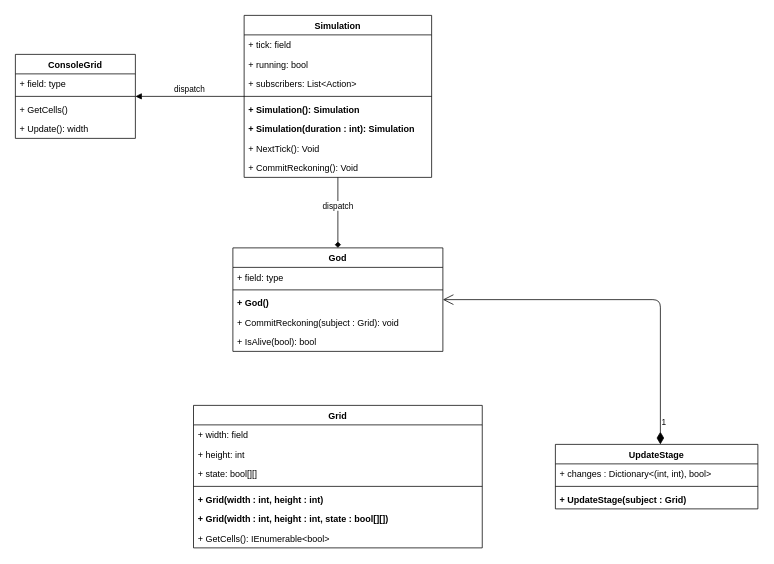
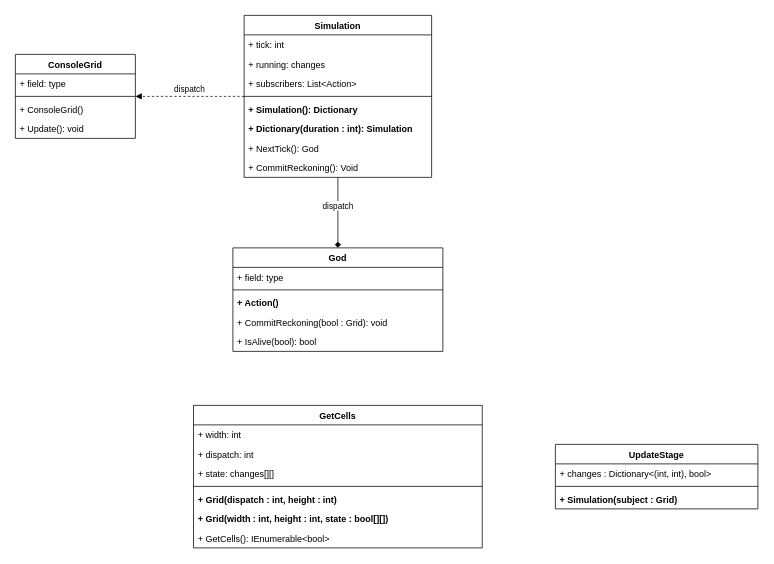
- <mxCell id="23" value="+ tick: field" style="text;strokeColor=none;fillColor=none;align=left;verticalAlign=top;spacingLeft=4;spacingRight=4;overflow=hidden;rotatable=0;points=[[0,0.5],[1,0.5]];portConstraint=eastwest;" parent="22" vertex="1"><mxGeometry y="26" width="250" height="26" as="geometry" /></mxCell>
+ <mxCell id="23" value="+ tick: int" style="text;strokeColor=none;fillColor=none;align=left;verticalAlign=top;spacingLeft=4;spacingRight=4;overflow=hidden;rotatable=0;points=[[0,0.5],[1,0.5]];portConstraint=eastwest;" parent="22" vertex="1"><mxGeometry y="26" width="250" height="26" as="geometry" /></mxCell>
- <mxCell id="24" value="+ running: bool" style="text;strokeColor=none;fillColor=none;align=left;verticalAlign=top;spacingLeft=4;spacingRight=4;overflow=hidden;rotatable=0;points=[[0,0.5],[1,0.5]];portConstraint=eastwest;" parent="22" vertex="1"><mxGeometry y="52" width="250" height="26" as="geometry" /></mxCell>
+ <mxCell id="24" value="+ running: changes" style="text;strokeColor=none;fillColor=none;align=left;verticalAlign=top;spacingLeft=4;spacingRight=4;overflow=hidden;rotatable=0;points=[[0,0.5],[1,0.5]];portConstraint=eastwest;" parent="22" vertex="1"><mxGeometry y="52" width="250" height="26" as="geometry" /></mxCell>
- <mxCell id="31" value="dispatch" style="html=1;verticalAlign=bottom;endArrow=block;" parent="1" source="22" target="32" edge="1"><mxGeometry width="80" relative="1" as="geometry"><mxPoint x="460" y="246" as="sourcePoint" /><mxPoint x="460" y="340" as="targetPoint" /></mxGeometry></mxCell>
+ <mxCell id="31" value="dispatch" style="html=1;verticalAlign=bottom;endArrow=block;dashed=1;" parent="1" source="22" target="32" edge="1"><mxGeometry width="80" relative="1" as="geometry"><mxPoint x="460" y="246" as="sourcePoint" /><mxPoint x="460" y="340" as="targetPoint" /></mxGeometry></mxCell>
- <mxCell id="35" value="+ GetCells()" style="text;strokeColor=none;fillColor=none;align=left;verticalAlign=top;spacingLeft=4;spacingRight=4;overflow=hidden;rotatable=0;points=[[0,0.5],[1,0.5]];portConstraint=eastwest;" parent="32" vertex="1"><mxGeometry y="60" width="160" height="26" as="geometry" /></mxCell>
+ <mxCell id="35" value="+ ConsoleGrid()" style="text;strokeColor=none;fillColor=none;align=left;verticalAlign=top;spacingLeft=4;spacingRight=4;overflow=hidden;rotatable=0;points=[[0,0.5],[1,0.5]];portConstraint=eastwest;" parent="32" vertex="1"><mxGeometry y="60" width="160" height="26" as="geometry" /></mxCell>
- <mxCell id="27" value="+ Simulation(): Simulation" style="text;strokeColor=none;fillColor=none;align=left;verticalAlign=top;spacingLeft=4;spacingRight=4;overflow=hidden;rotatable=0;points=[[0,0.5],[1,0.5]];portConstraint=eastwest;fontStyle=1" parent="22" vertex="1"><mxGeometry y="112" width="250" height="26" as="geometry" /></mxCell>
+ <mxCell id="27" value="+ Simulation(): Dictionary" style="text;strokeColor=none;fillColor=none;align=left;verticalAlign=top;spacingLeft=4;spacingRight=4;overflow=hidden;rotatable=0;points=[[0,0.5],[1,0.5]];portConstraint=eastwest;fontStyle=1" parent="22" vertex="1"><mxGeometry y="112" width="250" height="26" as="geometry" /></mxCell>
- <mxCell id="36" value="+ Update(): width" style="text;strokeColor=none;fillColor=none;align=left;verticalAlign=top;spacingLeft=4;spacingRight=4;overflow=hidden;rotatable=0;points=[[0,0.5],[1,0.5]];portConstraint=eastwest;" parent="32" vertex="1"><mxGeometry y="86" width="160" height="26" as="geometry" /></mxCell>
+ <mxCell id="36" value="+ Update(): void" style="text;strokeColor=none;fillColor=none;align=left;verticalAlign=top;spacingLeft=4;spacingRight=4;overflow=hidden;rotatable=0;points=[[0,0.5],[1,0.5]];portConstraint=eastwest;" parent="32" vertex="1"><mxGeometry y="86" width="160" height="26" as="geometry" /></mxCell>
- <mxCell id="28" value="+ Simulation(duration : int): Simulation" style="text;strokeColor=none;fillColor=none;align=left;verticalAlign=top;spacingLeft=4;spacingRight=4;overflow=hidden;rotatable=0;points=[[0,0.5],[1,0.5]];portConstraint=eastwest;fontStyle=1" parent="22" vertex="1"><mxGeometry y="138" width="250" height="26" as="geometry" /></mxCell>
+ <mxCell id="28" value="+ Dictionary(duration : int): Simulation" style="text;strokeColor=none;fillColor=none;align=left;verticalAlign=top;spacingLeft=4;spacingRight=4;overflow=hidden;rotatable=0;points=[[0,0.5],[1,0.5]];portConstraint=eastwest;fontStyle=1" parent="22" vertex="1"><mxGeometry y="138" width="250" height="26" as="geometry" /></mxCell>
- <mxCell id="29" value="+ NextTick(): Void" style="text;strokeColor=none;fillColor=none;align=left;verticalAlign=top;spacingLeft=4;spacingRight=4;overflow=hidden;rotatable=0;points=[[0,0.5],[1,0.5]];portConstraint=eastwest;fontStyle=0" parent="22" vertex="1"><mxGeometry y="164" width="250" height="26" as="geometry" /></mxCell>
+ <mxCell id="29" value="+ NextTick(): God" style="text;strokeColor=none;fillColor=none;align=left;verticalAlign=top;spacingLeft=4;spacingRight=4;overflow=hidden;rotatable=0;points=[[0,0.5],[1,0.5]];portConstraint=eastwest;fontStyle=0" parent="22" vertex="1"><mxGeometry y="164" width="250" height="26" as="geometry" /></mxCell>
- <mxCell id="16" value="1" style="endArrow=open;html=1;endSize=12;startArrow=diamondThin;startSize=14;startFill=1;edgeStyle=elbowEdgeStyle;align=left;verticalAlign=bottom;" parent="1" source="17" target="2" edge="1"><mxGeometry x="-0.911" relative="1" as="geometry"><mxPoint x="880" y="592" as="sourcePoint" /><mxPoint x="870" y="440" as="targetPoint" /><Array as="points"><mxPoint x="880" y="490" /><mxPoint x="855" y="386" /></Array><mxPoint as="offset" /></mxGeometry></mxCell>
- <mxCell id="5" value="+ God()" style="text;strokeColor=none;fillColor=none;align=left;verticalAlign=top;spacingLeft=4;spacingRight=4;overflow=hidden;rotatable=0;points=[[0,0.5],[1,0.5]];portConstraint=eastwest;fontStyle=1" parent="2" vertex="1"><mxGeometry y="60" width="280" height="26" as="geometry" /></mxCell>
+ <mxCell id="5" value="+ Action()" style="text;strokeColor=none;fillColor=none;align=left;verticalAlign=top;spacingLeft=4;spacingRight=4;overflow=hidden;rotatable=0;points=[[0,0.5],[1,0.5]];portConstraint=eastwest;fontStyle=1" parent="2" vertex="1"><mxGeometry y="60" width="280" height="26" as="geometry" /></mxCell>
- <mxCell id="6" value="+ CommitReckoning(subject : Grid): void" style="text;strokeColor=none;fillColor=none;align=left;verticalAlign=top;spacingLeft=4;spacingRight=4;overflow=hidden;rotatable=0;points=[[0,0.5],[1,0.5]];portConstraint=eastwest;" parent="2" vertex="1"><mxGeometry y="86" width="280" height="26" as="geometry" /></mxCell>
+ <mxCell id="6" value="+ CommitReckoning(bool : Grid): void" style="text;strokeColor=none;fillColor=none;align=left;verticalAlign=top;spacingLeft=4;spacingRight=4;overflow=hidden;rotatable=0;points=[[0,0.5],[1,0.5]];portConstraint=eastwest;" parent="2" vertex="1"><mxGeometry y="86" width="280" height="26" as="geometry" /></mxCell>
- <mxCell id="8" value="Grid" style="swimlane;fontStyle=1;align=center;verticalAlign=top;childLayout=stackLayout;horizontal=1;startSize=26;horizontalStack=0;resizeParent=1;resizeParentMax=0;resizeLast=0;collapsible=1;marginBottom=0;" parent="1" vertex="1"><mxGeometry x="257.5" y="540" width="385" height="190" as="geometry" /></mxCell>
+ <mxCell id="8" value="GetCells" style="swimlane;fontStyle=1;align=center;verticalAlign=top;childLayout=stackLayout;horizontal=1;startSize=26;horizontalStack=0;resizeParent=1;resizeParentMax=0;resizeLast=0;collapsible=1;marginBottom=0;" parent="1" vertex="1"><mxGeometry x="257.5" y="540" width="385" height="190" as="geometry" /></mxCell>
- <mxCell id="9" value="+ width: field" style="text;strokeColor=none;fillColor=none;align=left;verticalAlign=top;spacingLeft=4;spacingRight=4;overflow=hidden;rotatable=0;points=[[0,0.5],[1,0.5]];portConstraint=eastwest;" parent="8" vertex="1"><mxGeometry y="26" width="385" height="26" as="geometry" /></mxCell>
+ <mxCell id="9" value="+ width: int" style="text;strokeColor=none;fillColor=none;align=left;verticalAlign=top;spacingLeft=4;spacingRight=4;overflow=hidden;rotatable=0;points=[[0,0.5],[1,0.5]];portConstraint=eastwest;" parent="8" vertex="1"><mxGeometry y="26" width="385" height="26" as="geometry" /></mxCell>
- <mxCell id="10" value="+ height: int" style="text;strokeColor=none;fillColor=none;align=left;verticalAlign=top;spacingLeft=4;spacingRight=4;overflow=hidden;rotatable=0;points=[[0,0.5],[1,0.5]];portConstraint=eastwest;" parent="8" vertex="1"><mxGeometry y="52" width="385" height="26" as="geometry" /></mxCell>
+ <mxCell id="10" value="+ dispatch: int" style="text;strokeColor=none;fillColor=none;align=left;verticalAlign=top;spacingLeft=4;spacingRight=4;overflow=hidden;rotatable=0;points=[[0,0.5],[1,0.5]];portConstraint=eastwest;" parent="8" vertex="1"><mxGeometry y="52" width="385" height="26" as="geometry" /></mxCell>
- <mxCell id="11" value="+ state: bool[][]" style="text;strokeColor=none;fillColor=none;align=left;verticalAlign=top;spacingLeft=4;spacingRight=4;overflow=hidden;rotatable=0;points=[[0,0.5],[1,0.5]];portConstraint=eastwest;" parent="8" vertex="1"><mxGeometry y="78" width="385" height="26" as="geometry" /></mxCell>
+ <mxCell id="11" value="+ state: changes[][]" style="text;strokeColor=none;fillColor=none;align=left;verticalAlign=top;spacingLeft=4;spacingRight=4;overflow=hidden;rotatable=0;points=[[0,0.5],[1,0.5]];portConstraint=eastwest;" parent="8" vertex="1"><mxGeometry y="78" width="385" height="26" as="geometry" /></mxCell>
- <mxCell id="13" value="+ Grid(width : int, height : int)" style="text;strokeColor=none;fillColor=none;align=left;verticalAlign=top;spacingLeft=4;spacingRight=4;overflow=hidden;rotatable=0;points=[[0,0.5],[1,0.5]];portConstraint=eastwest;fontStyle=1" parent="8" vertex="1"><mxGeometry y="112" width="385" height="26" as="geometry" /></mxCell>
+ <mxCell id="13" value="+ Grid(dispatch : int, height : int)" style="text;strokeColor=none;fillColor=none;align=left;verticalAlign=top;spacingLeft=4;spacingRight=4;overflow=hidden;rotatable=0;points=[[0,0.5],[1,0.5]];portConstraint=eastwest;fontStyle=1" parent="8" vertex="1"><mxGeometry y="112" width="385" height="26" as="geometry" /></mxCell>
- <mxCell id="20" value="+ UpdateStage(subject : Grid)" style="text;strokeColor=none;fillColor=none;align=left;verticalAlign=top;spacingLeft=4;spacingRight=4;overflow=hidden;rotatable=0;points=[[0,0.5],[1,0.5]];portConstraint=eastwest;fontStyle=1" parent="17" vertex="1"><mxGeometry y="60" width="270" height="26" as="geometry" /></mxCell>
+ <mxCell id="20" value="+ Simulation(subject : Grid)" style="text;strokeColor=none;fillColor=none;align=left;verticalAlign=top;spacingLeft=4;spacingRight=4;overflow=hidden;rotatable=0;points=[[0,0.5],[1,0.5]];portConstraint=eastwest;fontStyle=1" parent="17" vertex="1"><mxGeometry y="60" width="270" height="26" as="geometry" /></mxCell>
